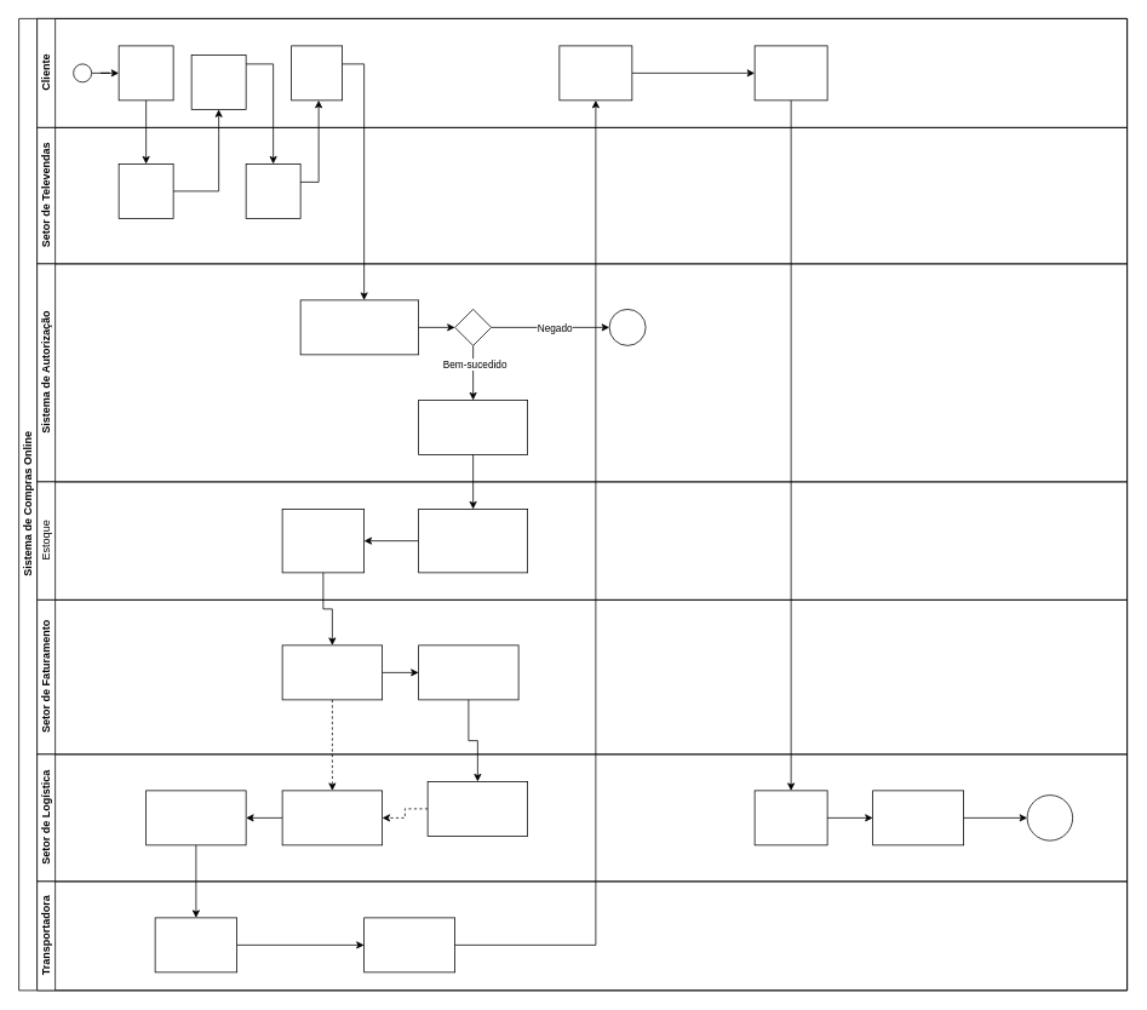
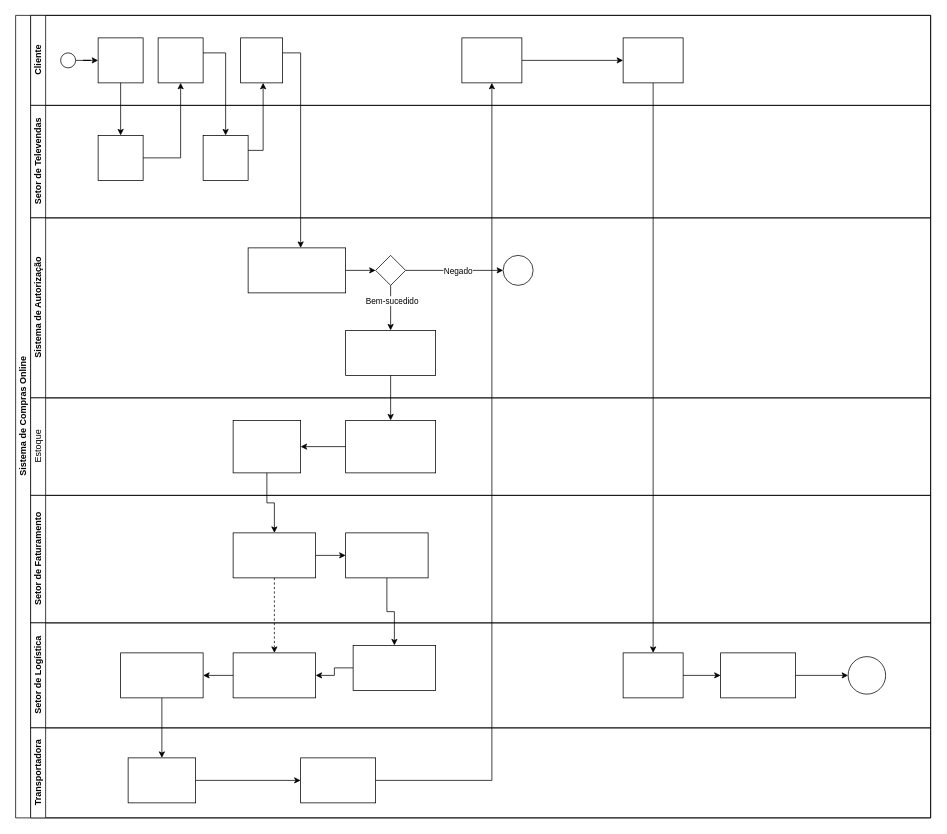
- <mxCell id="8" value="&lt;font color=&quot;#ffffff&quot;&gt;Realiza Pedido&lt;br&gt;&lt;/font&gt;" style="rounded=0;whiteSpace=wrap;html=1;fontColor=#000000;" vertex="1" parent="4"><mxGeometry x="170" y="40" width="60" height="60" as="geometry" /></mxCell>
+ <mxCell id="8" value="&lt;font color=&quot;#ffffff&quot;&gt;Realiza Pedido&lt;br&gt;&lt;/font&gt;" style="rounded=0;whiteSpace=wrap;html=1;fontColor=#000000;" vertex="1" parent="4"><mxGeometry x="170" y="30" width="60" height="60" as="geometry" /></mxCell>
- <mxCell id="38" value="" style="edgeStyle=orthogonalEdgeStyle;rounded=0;orthogonalLoop=1;jettySize=auto;html=1;dashed=1;" edge="1" parent="37" source="39" target="41"><mxGeometry relative="1" as="geometry" /></mxCell>
+ <mxCell id="38" value="" style="edgeStyle=orthogonalEdgeStyle;rounded=0;orthogonalLoop=1;jettySize=auto;html=1;" edge="1" parent="37" source="39" target="41"><mxGeometry relative="1" as="geometry" /></mxCell>
